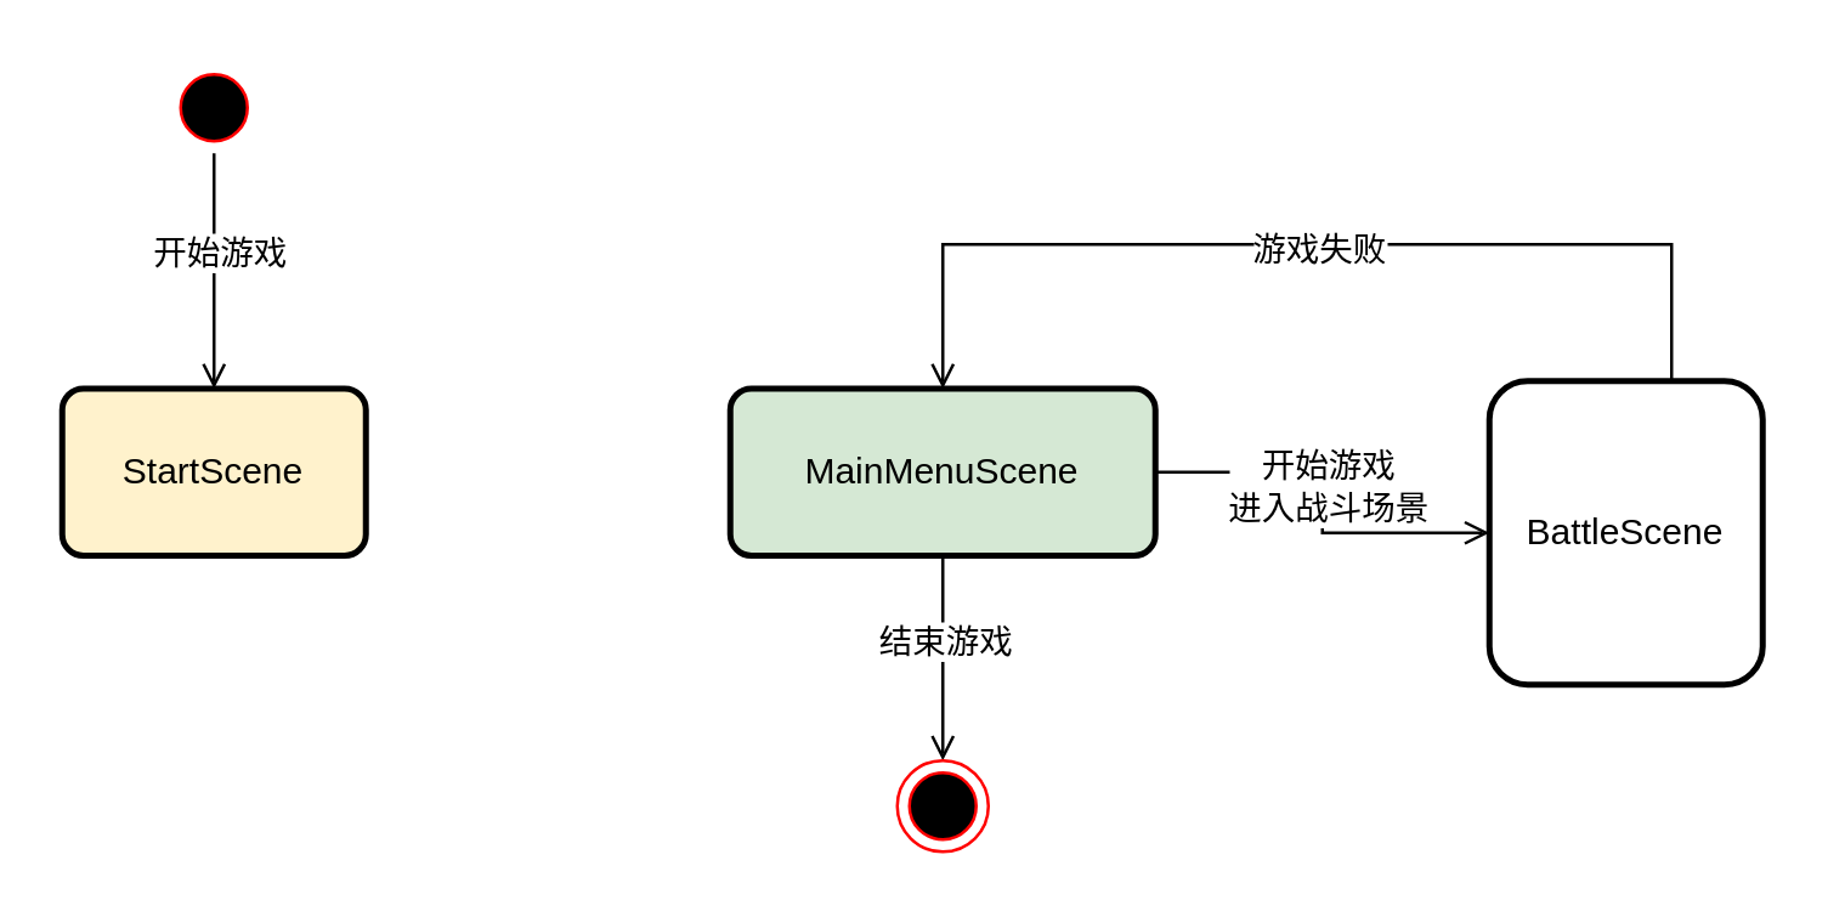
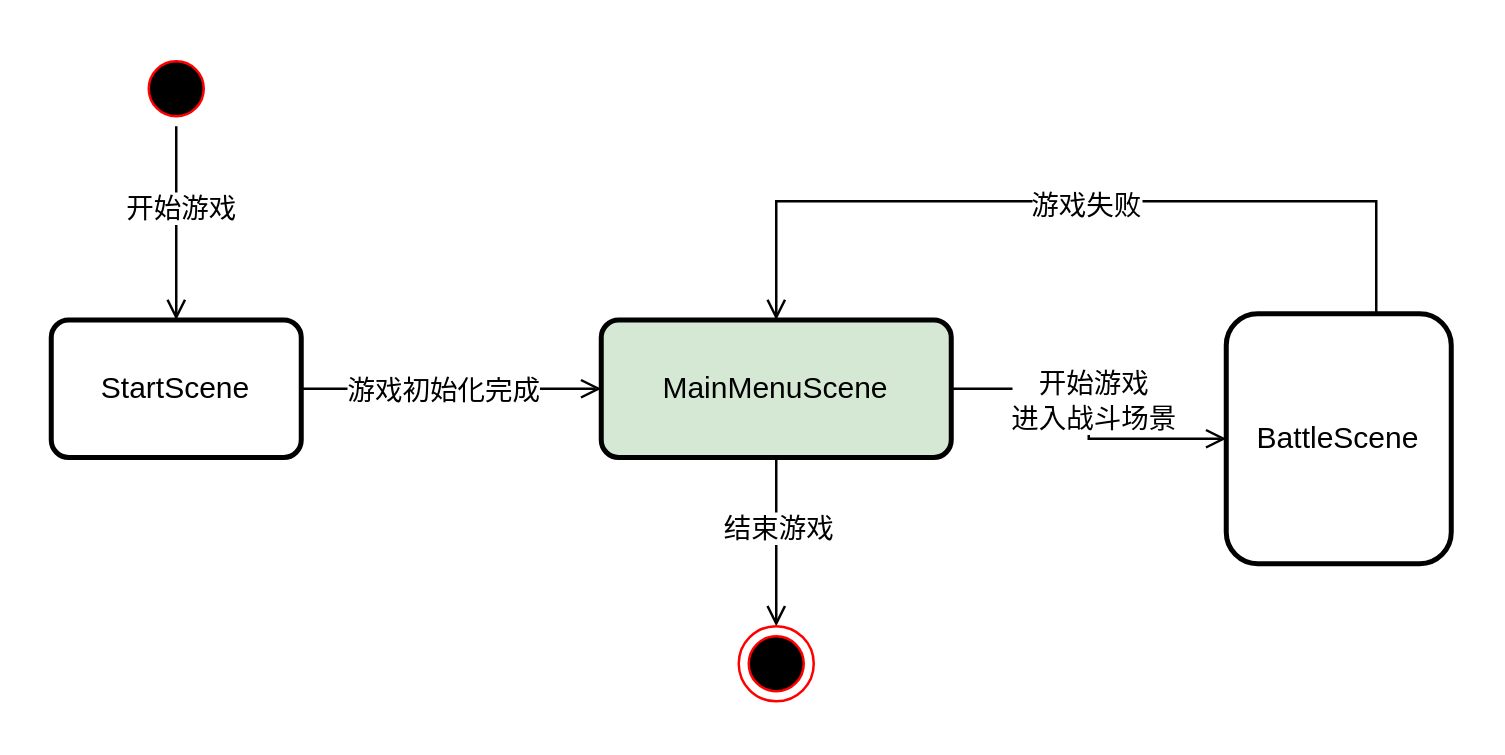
- <mxCell id="9" value="StartScene" style="rounded=1;whiteSpace=wrap;html=1;absoluteArcSize=1;arcSize=14;strokeWidth=2;fillColor=#fff2cc;" vertex="1" parent="1"><mxGeometry x="20" y="127.5" width="100" height="55" as="geometry" /></mxCell>
+ <mxCell id="9" value="StartScene" style="rounded=1;whiteSpace=wrap;html=1;absoluteArcSize=1;arcSize=14;strokeWidth=2;" vertex="1" parent="1"><mxGeometry x="20" y="127.5" width="100" height="55" as="geometry" /></mxCell>
+ <mxCell id="5" value="" style="edgeStyle=orthogonalEdgeStyle;rounded=0;orthogonalLoop=1;jettySize=auto;html=1;endArrow=open;endFill=0;" edge="1" parent="1" source="9" target="10"><mxGeometry relative="1" as="geometry" /></mxCell>
+ <mxCell id="6" value="游戏初始化完成" style="edgeLabel;html=1;align=center;verticalAlign=middle;resizable=0;points=[];" vertex="1" connectable="0" parent="5"><mxGeometry x="-0.075" relative="1" as="geometry"><mxPoint as="offset" /></mxGeometry></mxCell>
